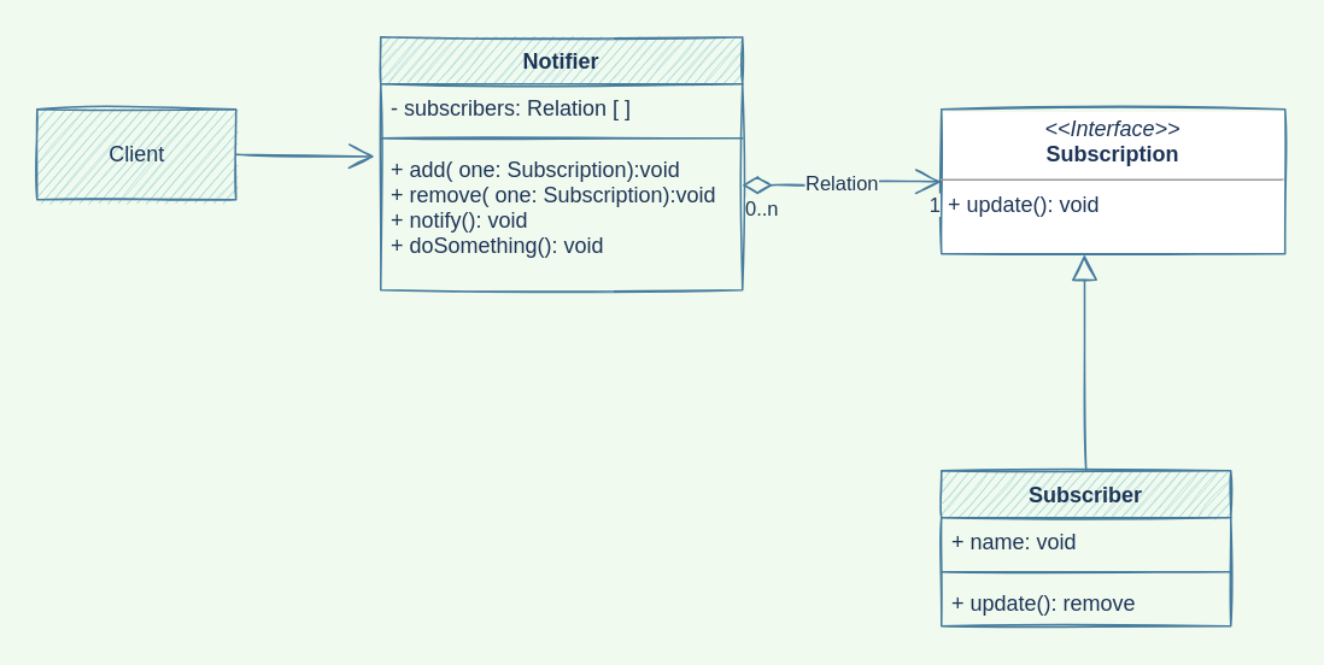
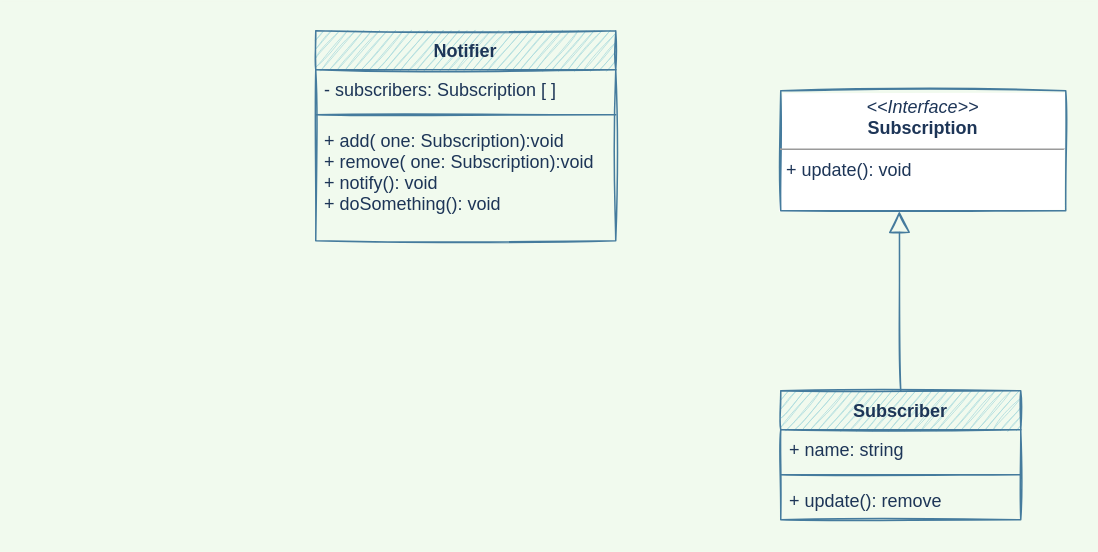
- <mxCell id="4" value="- subscribers: Relation [ ]" style="text;strokeColor=none;fillColor=none;align=left;verticalAlign=top;spacingLeft=4;spacingRight=4;overflow=hidden;rotatable=0;points=[[0,0.5],[1,0.5]];portConstraint=eastwest;sketch=1;fontColor=#1D3557;" vertex="1" parent="3"><mxGeometry y="26" width="200" height="26" as="geometry" /></mxCell>
+ <mxCell id="4" value="- subscribers: Subscription [ ]" style="text;strokeColor=none;fillColor=none;align=left;verticalAlign=top;spacingLeft=4;spacingRight=4;overflow=hidden;rotatable=0;points=[[0,0.5],[1,0.5]];portConstraint=eastwest;sketch=1;fontColor=#1D3557;" vertex="1" parent="3"><mxGeometry y="26" width="200" height="26" as="geometry" /></mxCell>
- <mxCell id="2" value="Client" style="html=1;sketch=1;fillColor=#A8DADC;strokeColor=#457B9D;fontColor=#1D3557;" vertex="1" parent="1"><mxGeometry x="20" y="60" width="110" height="50" as="geometry" /></mxCell>
- <mxCell id="12" value="" style="endArrow=open;endFill=1;endSize=12;html=1;exitX=1;exitY=0.5;exitDx=0;exitDy=0;entryX=-0.017;entryY=0.077;entryDx=0;entryDy=0;entryPerimeter=0;sketch=1;labelBackgroundColor=#F1FAEE;strokeColor=#457B9D;fontColor=#1D3557;" edge="1" parent="1" source="2" target="6"><mxGeometry width="160" relative="1" as="geometry"><mxPoint x="300" y="190" as="sourcePoint" /><mxPoint x="460" y="190" as="targetPoint" /></mxGeometry></mxCell>
- <mxCell id="13" value="Relation" style="endArrow=open;html=1;endSize=12;startArrow=diamondThin;startSize=14;startFill=0;edgeStyle=orthogonalEdgeStyle;exitX=0.999;exitY=0.275;exitDx=0;exitDy=0;entryX=0;entryY=0.5;entryDx=0;entryDy=0;exitPerimeter=0;sketch=1;labelBackgroundColor=#F1FAEE;strokeColor=#457B9D;fontColor=#1D3557;" edge="1" parent="1" source="6" target="7"><mxGeometry relative="1" as="geometry"><mxPoint x="300" y="190" as="sourcePoint" /><mxPoint x="460" y="190" as="targetPoint" /></mxGeometry></mxCell>
- <mxCell id="14" value="0..n" style="edgeLabel;resizable=0;html=1;align=left;verticalAlign=top;sketch=1;labelBackgroundColor=#F1FAEE;fontColor=#1D3557;" connectable="0" vertex="1" parent="13"><mxGeometry x="-1" relative="1" as="geometry" /></mxCell>
- <mxCell id="15" value="1" style="edgeLabel;resizable=0;html=1;align=right;verticalAlign=top;sketch=1;labelBackgroundColor=#F1FAEE;fontColor=#1D3557;" connectable="0" vertex="1" parent="13"><mxGeometry x="1" relative="1" as="geometry" /></mxCell>
- <mxCell id="9" value="+ name: void" style="text;strokeColor=none;fillColor=none;align=left;verticalAlign=top;spacingLeft=4;spacingRight=4;overflow=hidden;rotatable=0;points=[[0,0.5],[1,0.5]];portConstraint=eastwest;sketch=1;fontColor=#1D3557;" vertex="1" parent="8"><mxGeometry y="26" width="160" height="26" as="geometry" /></mxCell>
+ <mxCell id="9" value="+ name: string" style="text;strokeColor=none;fillColor=none;align=left;verticalAlign=top;spacingLeft=4;spacingRight=4;overflow=hidden;rotatable=0;points=[[0,0.5],[1,0.5]];portConstraint=eastwest;sketch=1;fontColor=#1D3557;" vertex="1" parent="8"><mxGeometry y="26" width="160" height="26" as="geometry" /></mxCell>
